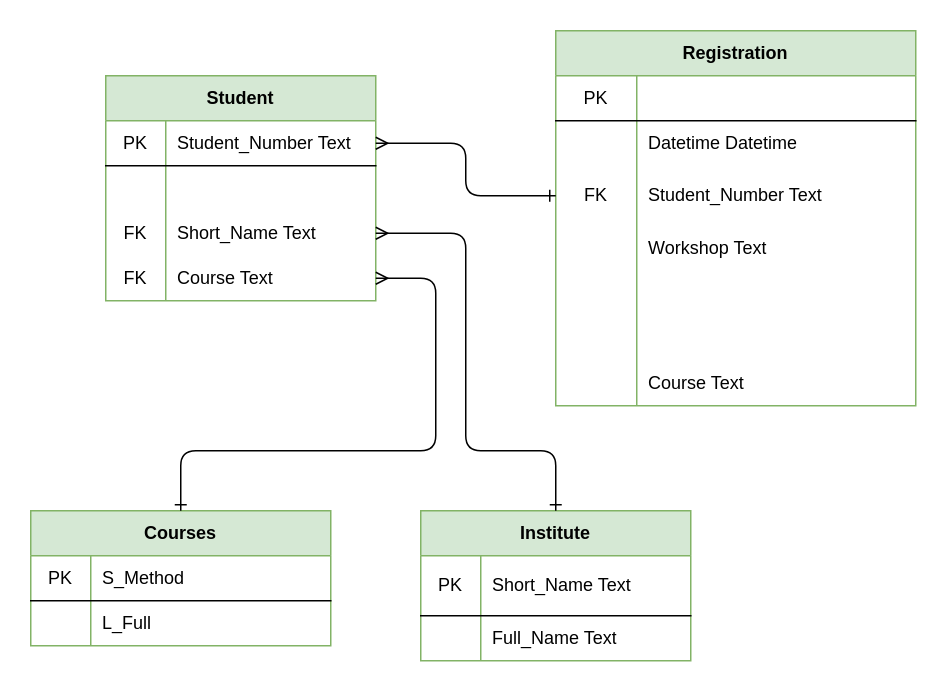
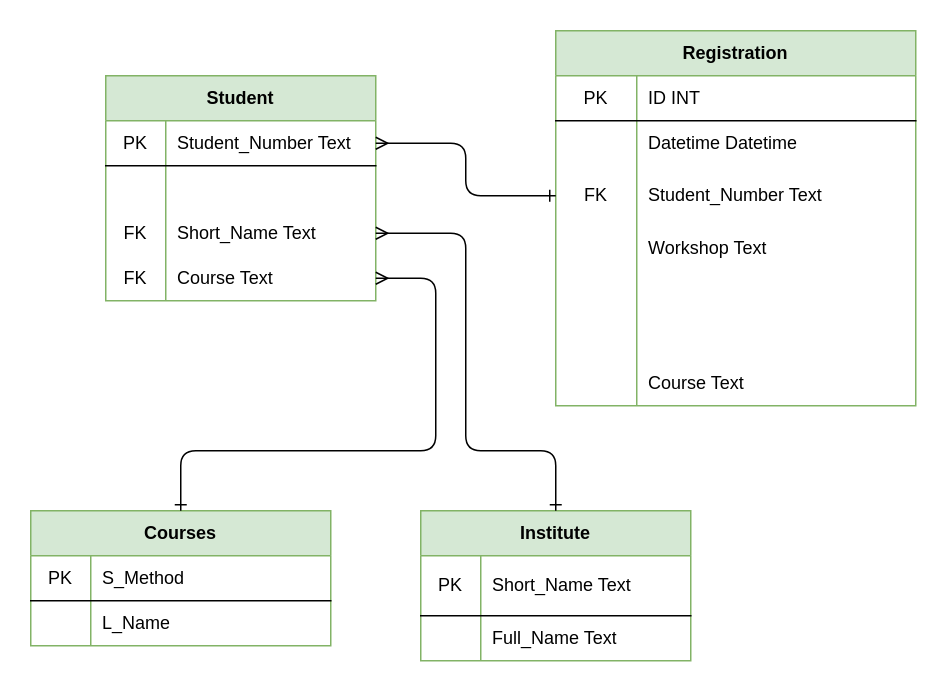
+ <mxCell id="24" value="ID INT" style="shape=partialRectangle;html=1;whiteSpace=wrap;connectable=0;fillColor=none;top=0;left=0;bottom=0;right=0;align=left;spacingLeft=6;overflow=hidden;" parent="22" vertex="1"><mxGeometry x="54" width="186" height="30" as="geometry" /></mxCell>
- <mxCell id="49" value="L_Full" style="shape=partialRectangle;html=1;whiteSpace=wrap;connectable=0;fillColor=none;top=0;left=0;bottom=0;right=0;align=left;spacingLeft=6;overflow=hidden;" parent="47" vertex="1"><mxGeometry x="40" width="160" height="30" as="geometry" /></mxCell>
+ <mxCell id="49" value="L_Name" style="shape=partialRectangle;html=1;whiteSpace=wrap;connectable=0;fillColor=none;top=0;left=0;bottom=0;right=0;align=left;spacingLeft=6;overflow=hidden;" parent="47" vertex="1"><mxGeometry x="40" width="160" height="30" as="geometry" /></mxCell>
